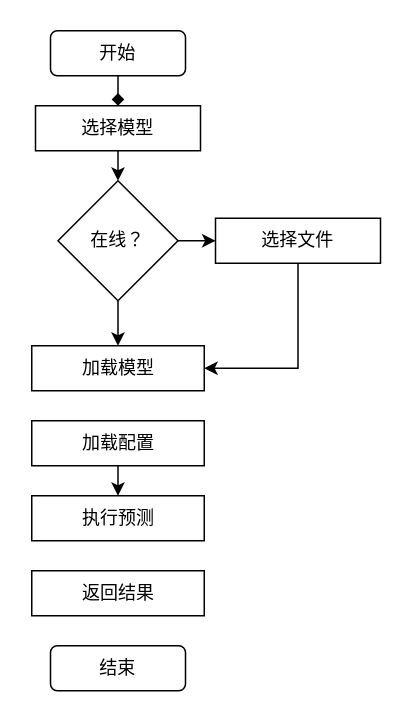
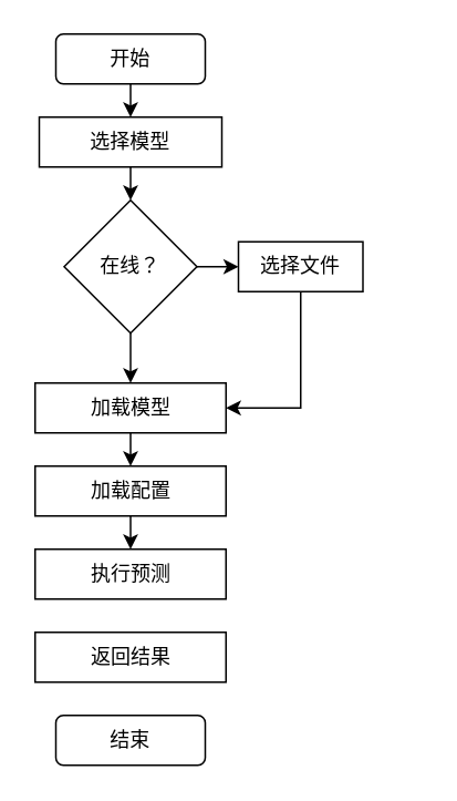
- <mxCell id="2" style="edgeStyle=orthogonalEdgeStyle;rounded=0;orthogonalLoop=1;jettySize=auto;html=1;exitX=0.5;exitY=1;exitDx=0;exitDy=0;entryX=0.5;entryY=0;entryDx=0;entryDy=0;endArrow=diamond;" edge="1" parent="1" source="3" target="5"><mxGeometry relative="1" as="geometry" /></mxCell>
+ <mxCell id="2" style="edgeStyle=orthogonalEdgeStyle;rounded=0;orthogonalLoop=1;jettySize=auto;html=1;exitX=0.5;exitY=1;exitDx=0;exitDy=0;entryX=0.5;entryY=0;entryDx=0;entryDy=0;" edge="1" parent="1" source="3" target="5"><mxGeometry relative="1" as="geometry" /></mxCell>
- <mxCell id="10" value="选择文件" style="rounded=0;whiteSpace=wrap;html=1;" vertex="1" parent="1"><mxGeometry x="143" y="145" width="110" height="30" as="geometry" /></mxCell>
+ <mxCell id="10" value="选择文件" style="rounded=0;whiteSpace=wrap;html=1;" vertex="1" parent="1"><mxGeometry x="143" y="145" width="75" height="30" as="geometry" /></mxCell>
+ <mxCell id="11" style="edgeStyle=orthogonalEdgeStyle;rounded=0;orthogonalLoop=1;jettySize=auto;html=1;exitX=0.5;exitY=1;exitDx=0;exitDy=0;entryX=0.5;entryY=0;entryDx=0;entryDy=0;" edge="1" parent="1" source="12" target="14"><mxGeometry relative="1" as="geometry" /></mxCell>
